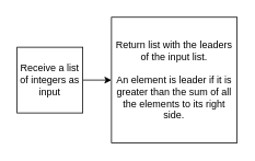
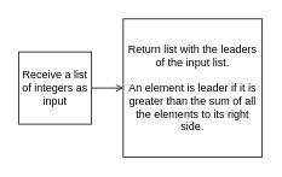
- <mxCell id="2" style="edgeStyle=orthogonalEdgeStyle;rounded=0;orthogonalLoop=1;jettySize=auto;html=1;exitX=1;exitY=0.5;exitDx=0;exitDy=0;entryX=0;entryY=0.5;entryDx=0;entryDy=0;" edge="1" parent="1" source="3" target="4"><mxGeometry relative="1" as="geometry" /></mxCell>
+ <mxCell id="2" style="edgeStyle=orthogonalEdgeStyle;rounded=0;orthogonalLoop=1;jettySize=auto;html=1;exitX=1;exitY=0.5;exitDx=0;exitDy=0;entryX=0;entryY=0.5;entryDx=0;entryDy=0;endArrow=open;" edge="1" parent="1" source="3" target="4"><mxGeometry relative="1" as="geometry" /></mxCell>
